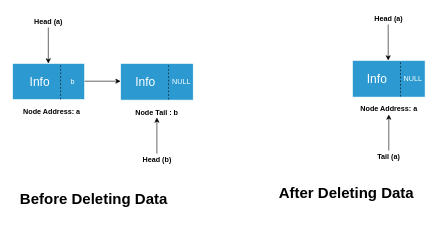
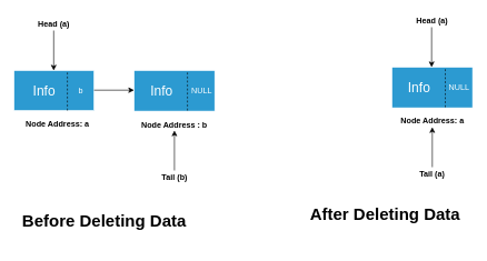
- <mxCell id="8" value="Node Tail : b" style="text;html=1;strokeColor=none;fillColor=none;align=center;verticalAlign=middle;whiteSpace=wrap;rounded=0;fontStyle=1" vertex="1" parent="1"><mxGeometry x="206" y="176.5" width="110" height="21" as="geometry" /></mxCell>
+ <mxCell id="8" value="Node Address : b" style="text;html=1;strokeColor=none;fillColor=none;align=center;verticalAlign=middle;whiteSpace=wrap;rounded=0;fontStyle=1" vertex="1" parent="1"><mxGeometry x="206" y="176.5" width="110" height="21" as="geometry" /></mxCell>
- <mxCell id="14" value="&lt;b&gt;Head (b)&lt;/b&gt;" style="text;html=1;strokeColor=none;fillColor=none;align=center;verticalAlign=middle;whiteSpace=wrap;rounded=0;" vertex="1" parent="1"><mxGeometry x="232" y="255" width="59" height="20" as="geometry" /></mxCell>
+ <mxCell id="14" value="&lt;b&gt;Tail (b)&lt;/b&gt;" style="text;html=1;strokeColor=none;fillColor=none;align=center;verticalAlign=middle;whiteSpace=wrap;rounded=0;" vertex="1" parent="1"><mxGeometry x="232" y="255" width="59" height="20" as="geometry" /></mxCell>
